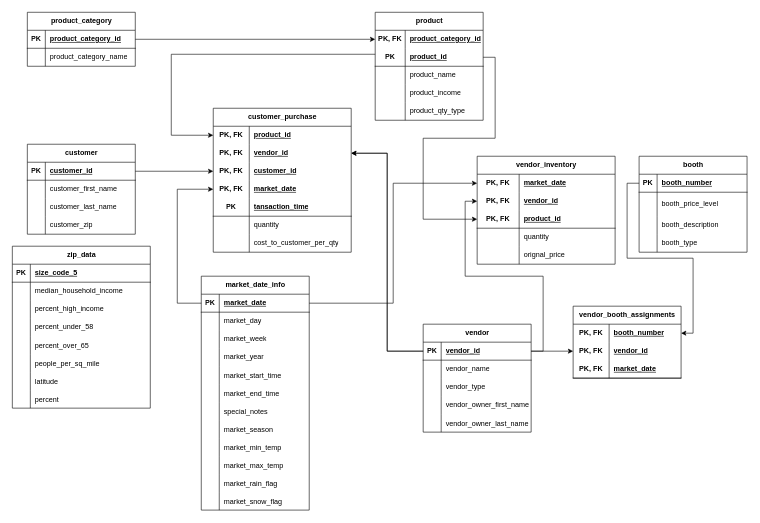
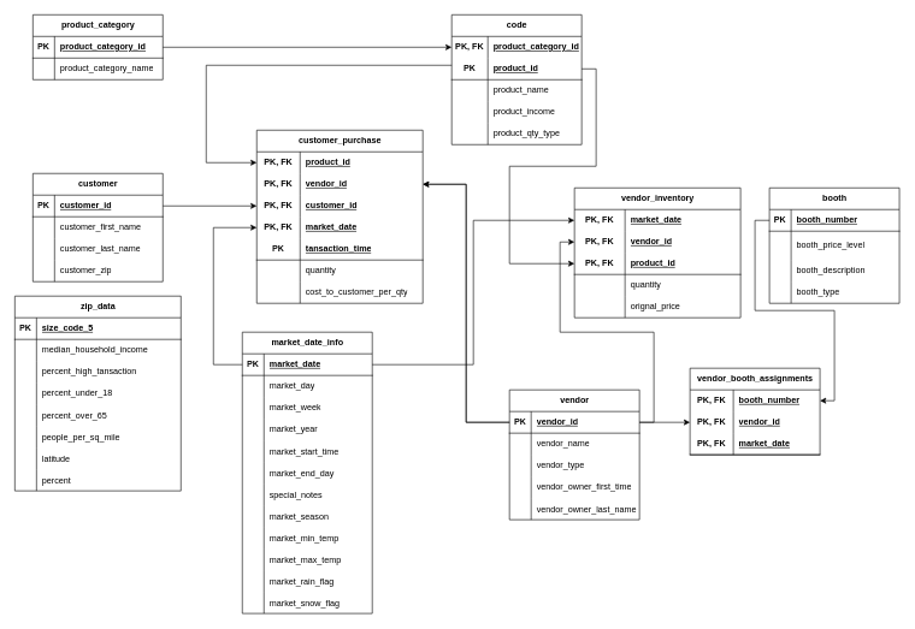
- <mxCell id="89" value="product" style="shape=table;startSize=30;container=1;collapsible=1;childLayout=tableLayout;fixedRows=1;rowLines=0;fontStyle=1;align=center;resizeLast=1;html=1;" vertex="1" parent="1"><mxGeometry x="625" y="20" width="180" height="180" as="geometry" /></mxCell>
+ <mxCell id="89" value="code" style="shape=table;startSize=30;container=1;collapsible=1;childLayout=tableLayout;fixedRows=1;rowLines=0;fontStyle=1;align=center;resizeLast=1;html=1;" vertex="1" parent="1"><mxGeometry x="625" y="20" width="180" height="180" as="geometry" /></mxCell>
- <mxCell id="170" value="percent_high_income" style="shape=partialRectangle;connectable=0;fillColor=none;top=0;left=0;bottom=0;right=0;align=left;spacingLeft=6;overflow=hidden;whiteSpace=wrap;html=1;" vertex="1" parent="168"><mxGeometry x="30" width="200" height="30" as="geometry"><mxRectangle width="200" height="30" as="alternateBounds" /></mxGeometry></mxCell>
+ <mxCell id="170" value="percent_high_tansaction" style="shape=partialRectangle;connectable=0;fillColor=none;top=0;left=0;bottom=0;right=0;align=left;spacingLeft=6;overflow=hidden;whiteSpace=wrap;html=1;" vertex="1" parent="168"><mxGeometry x="30" width="200" height="30" as="geometry"><mxRectangle width="200" height="30" as="alternateBounds" /></mxGeometry></mxCell>
- <mxCell id="173" value="percent_under_58" style="shape=partialRectangle;connectable=0;fillColor=none;top=0;left=0;bottom=0;right=0;align=left;spacingLeft=6;overflow=hidden;whiteSpace=wrap;html=1;" vertex="1" parent="171"><mxGeometry x="30" width="200" height="30" as="geometry"><mxRectangle width="200" height="30" as="alternateBounds" /></mxGeometry></mxCell>
+ <mxCell id="173" value="percent_under_18" style="shape=partialRectangle;connectable=0;fillColor=none;top=0;left=0;bottom=0;right=0;align=left;spacingLeft=6;overflow=hidden;whiteSpace=wrap;html=1;" vertex="1" parent="171"><mxGeometry x="30" width="200" height="30" as="geometry"><mxRectangle width="200" height="30" as="alternateBounds" /></mxGeometry></mxCell>
- <mxCell id="69" value="market_end_time" style="shape=partialRectangle;connectable=0;fillColor=none;top=0;left=0;bottom=0;right=0;align=left;spacingLeft=6;overflow=hidden;" vertex="1" parent="67"><mxGeometry x="30" width="150" height="30" as="geometry"><mxRectangle width="150" height="30" as="alternateBounds" /></mxGeometry></mxCell>
+ <mxCell id="69" value="market_end_day" style="shape=partialRectangle;connectable=0;fillColor=none;top=0;left=0;bottom=0;right=0;align=left;spacingLeft=6;overflow=hidden;" vertex="1" parent="67"><mxGeometry x="30" width="150" height="30" as="geometry"><mxRectangle width="150" height="30" as="alternateBounds" /></mxGeometry></mxCell>
- <mxCell id="125" value="vendor_owner_first_name" style="shape=partialRectangle;connectable=0;fillColor=none;top=0;left=0;bottom=0;right=0;align=left;spacingLeft=6;overflow=hidden;whiteSpace=wrap;html=1;" vertex="1" parent="123"><mxGeometry x="30" width="150" height="30" as="geometry"><mxRectangle width="150" height="30" as="alternateBounds" /></mxGeometry></mxCell>
+ <mxCell id="125" value="vendor_owner_first_time" style="shape=partialRectangle;connectable=0;fillColor=none;top=0;left=0;bottom=0;right=0;align=left;spacingLeft=6;overflow=hidden;whiteSpace=wrap;html=1;" vertex="1" parent="123"><mxGeometry x="30" width="150" height="30" as="geometry"><mxRectangle width="150" height="30" as="alternateBounds" /></mxGeometry></mxCell>
